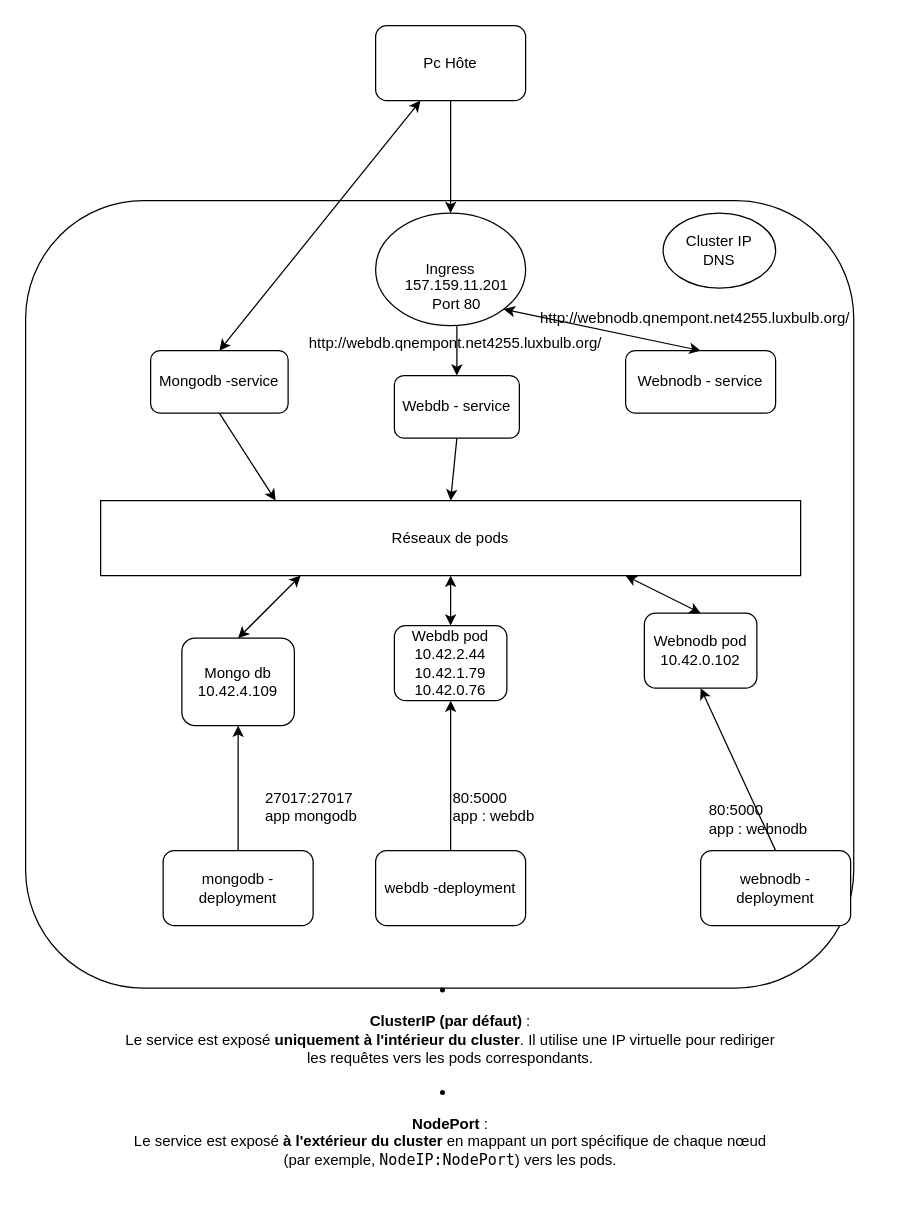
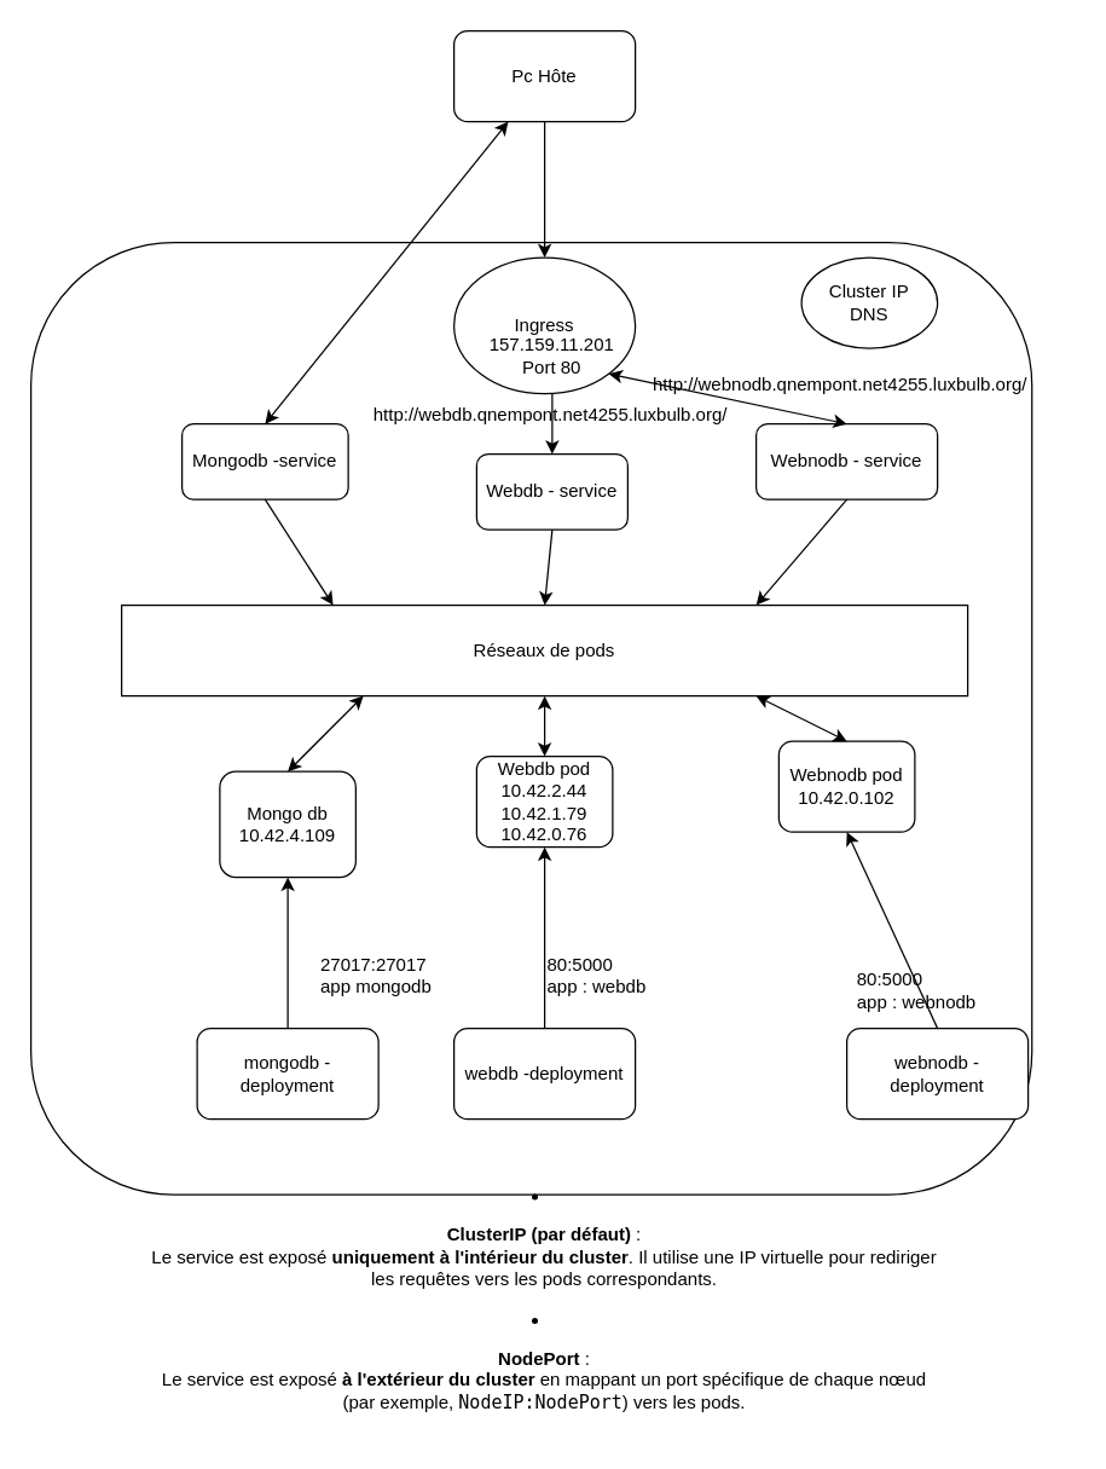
+ <mxCell id="19" value="" style="endArrow=classic;html=1;rounded=0;exitX=0.5;exitY=1;exitDx=0;exitDy=0;entryX=0.75;entryY=0;entryDx=0;entryDy=0;" edge="1" parent="1" source="5" target="16"><mxGeometry width="50" height="50" relative="1" as="geometry"><mxPoint x="370" y="410" as="sourcePoint" /><mxPoint x="420" y="360" as="targetPoint" /></mxGeometry></mxCell>
